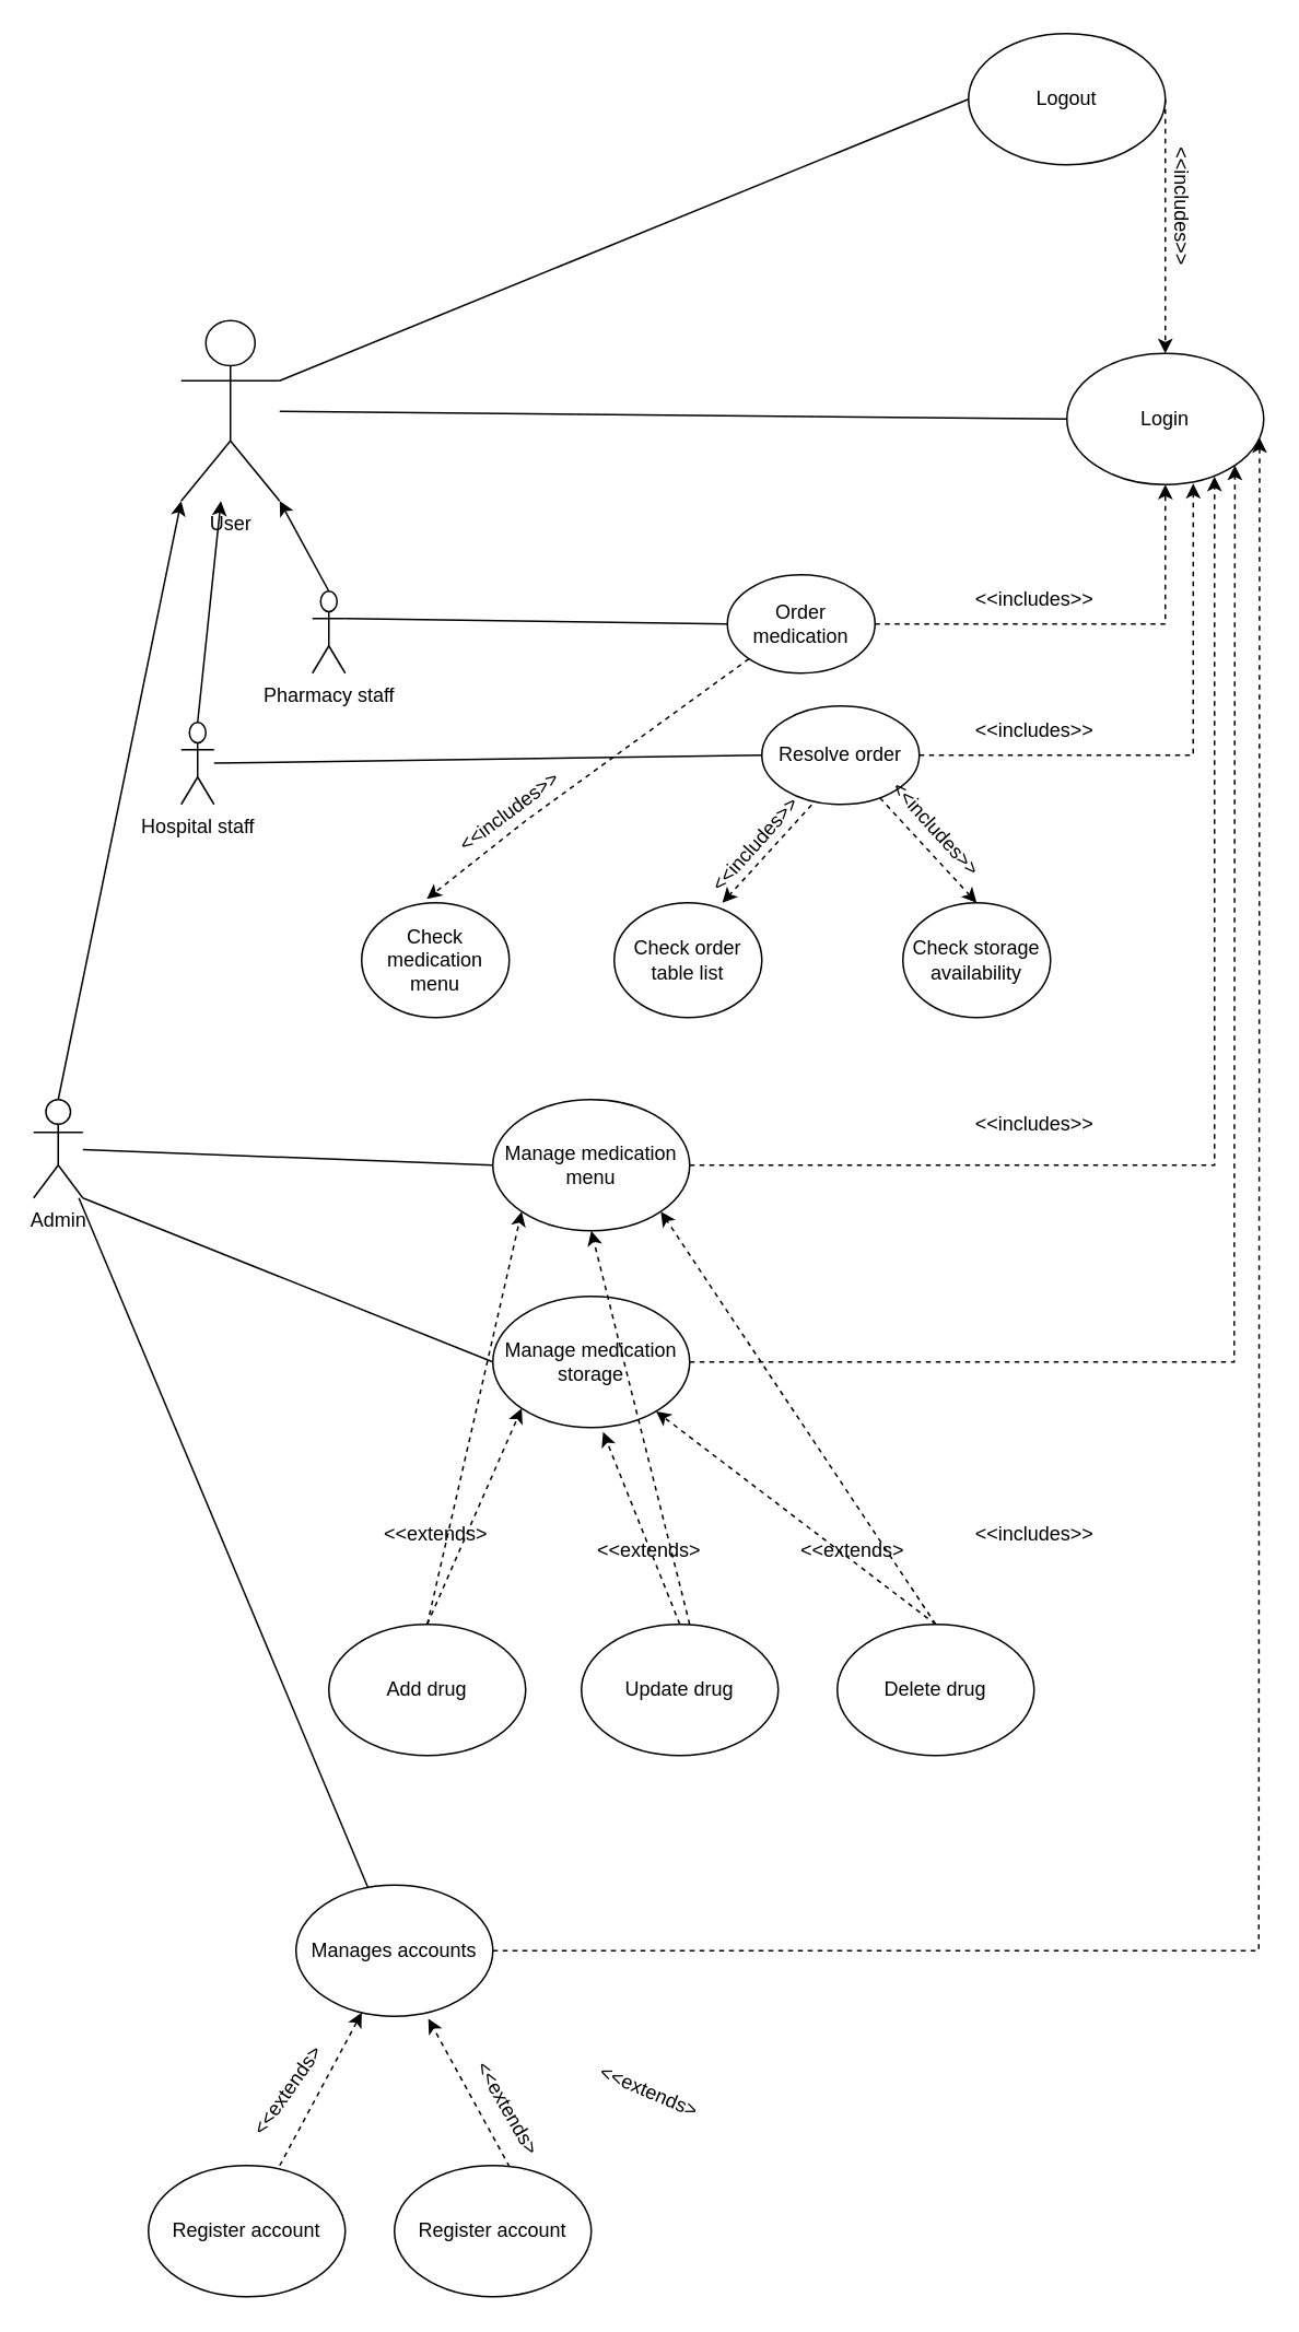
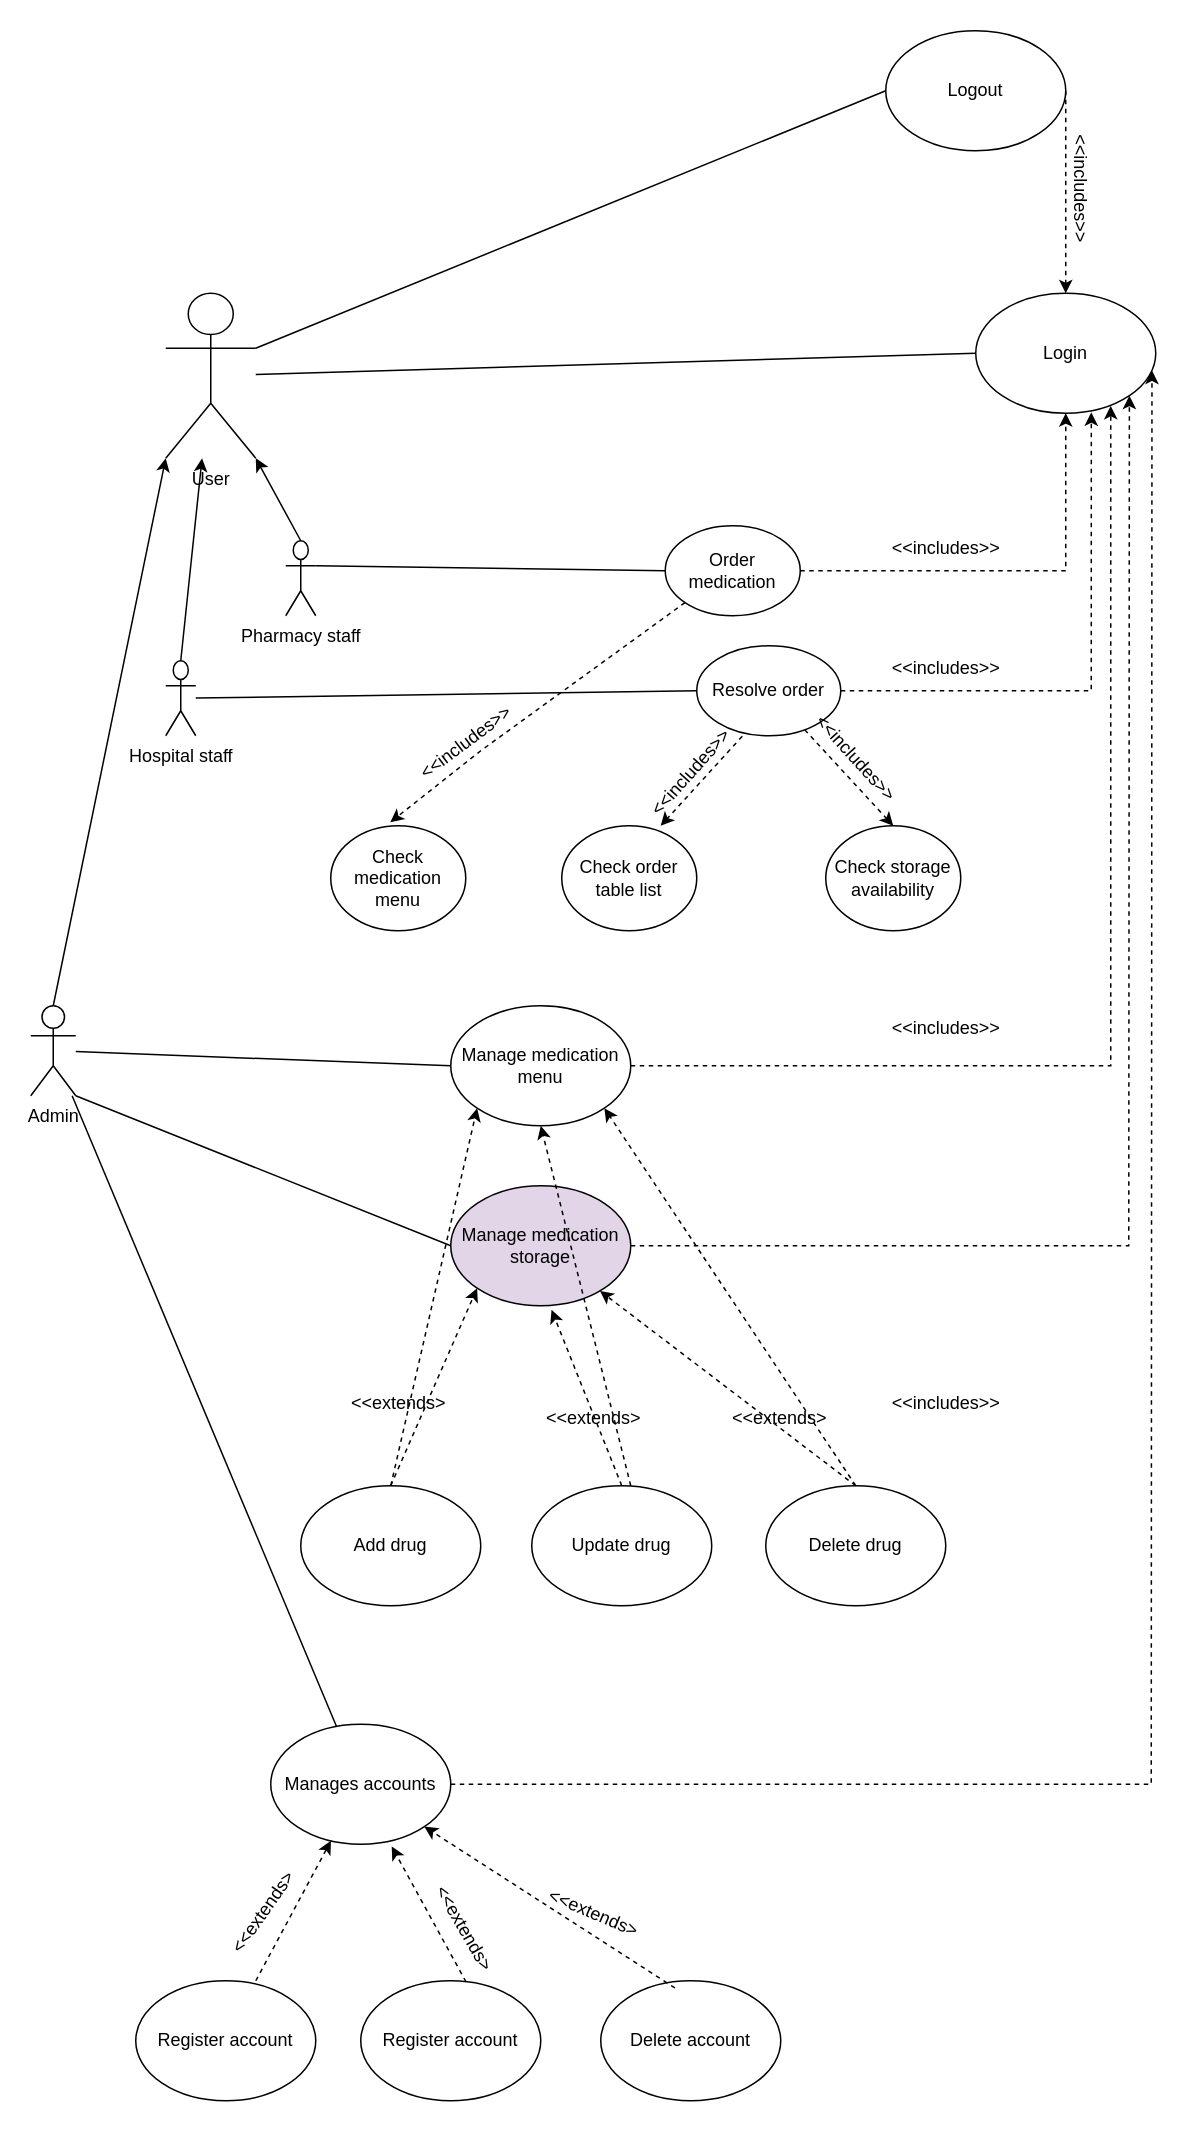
- <mxCell id="7" value="Login" style="ellipse;whiteSpace=wrap;html=1;" parent="1" vertex="1"><mxGeometry x="650" y="215" width="120" height="80" as="geometry" /></mxCell>
+ <mxCell id="7" value="Login" style="ellipse;whiteSpace=wrap;html=1;" parent="1" vertex="1"><mxGeometry x="650" y="195" width="120" height="80" as="geometry" /></mxCell>
- <mxCell id="33" value="Manage medication storage" style="ellipse;whiteSpace=wrap;html=1;" parent="1" vertex="1"><mxGeometry x="300" y="790" width="120" height="80" as="geometry" /></mxCell>
+ <mxCell id="33" value="Manage medication storage" style="ellipse;whiteSpace=wrap;html=1;fillColor=#e1d5e7;" parent="1" vertex="1"><mxGeometry x="300" y="790" width="120" height="80" as="geometry" /></mxCell>
+ <mxCell id="55" value="" style="html=1;labelBackgroundColor=#ffffff;startArrow=none;startFill=0;startSize=6;endArrow=classic;endFill=1;endSize=6;jettySize=auto;orthogonalLoop=1;strokeWidth=1;dashed=1;fontSize=14;rounded=0;exitX=0.412;exitY=0.06;exitDx=0;exitDy=0;exitPerimeter=0;entryX=1;entryY=1;entryDx=0;entryDy=0;" parent="1" source="53" target="50" edge="1"><mxGeometry width="60" height="60" relative="1" as="geometry"><mxPoint x="-40" y="1061" as="sourcePoint" /><mxPoint x="16" y="997" as="targetPoint" /></mxGeometry></mxCell>
+ <mxCell id="53" value="Delete account" style="ellipse;whiteSpace=wrap;html=1;" parent="1" vertex="1"><mxGeometry x="400" y="1320" width="120" height="80" as="geometry" /></mxCell>
